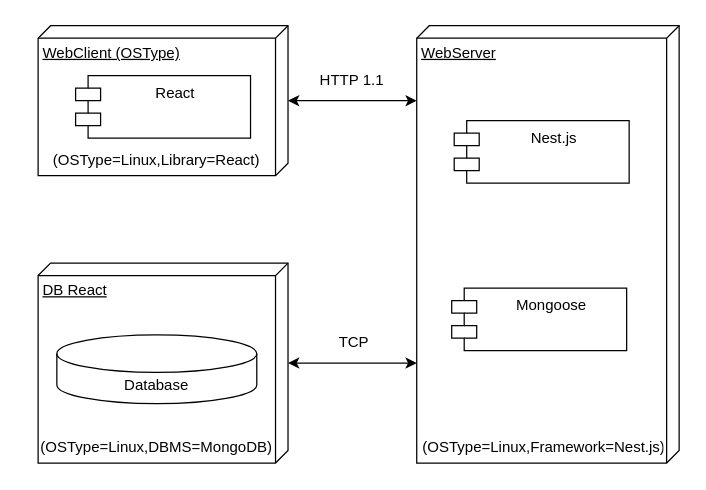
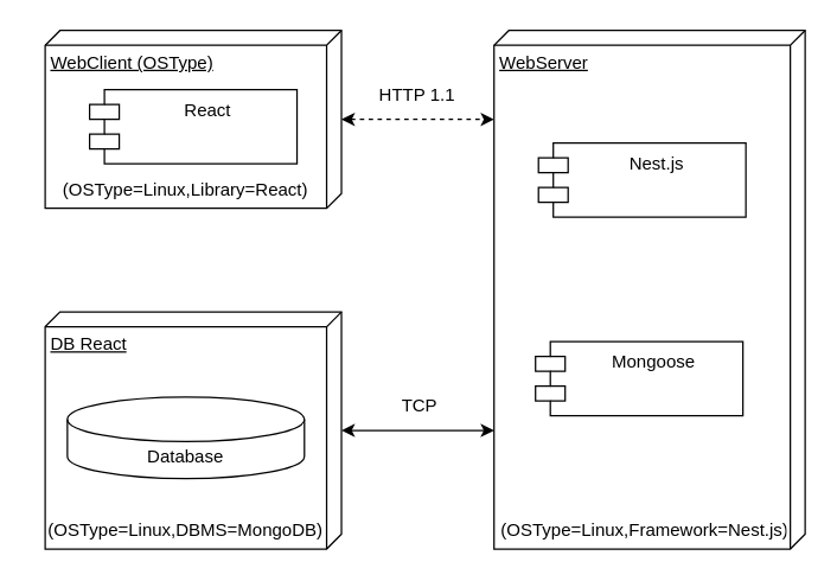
- <mxCell id="2" style="edgeStyle=orthogonalEdgeStyle;rounded=0;orthogonalLoop=1;jettySize=auto;html=1;startArrow=classic;startFill=1;" parent="1" source="3" target="6" edge="1"><mxGeometry relative="1" as="geometry"><Array as="points"><mxPoint x="340" y="80" /><mxPoint x="340" y="80" /></Array></mxGeometry></mxCell>
+ <mxCell id="2" style="edgeStyle=orthogonalEdgeStyle;rounded=0;orthogonalLoop=1;jettySize=auto;html=1;startArrow=classic;startFill=1;dashed=1;" parent="1" source="3" target="6" edge="1"><mxGeometry relative="1" as="geometry"><Array as="points"><mxPoint x="340" y="80" /><mxPoint x="340" y="80" /></Array></mxGeometry></mxCell>
